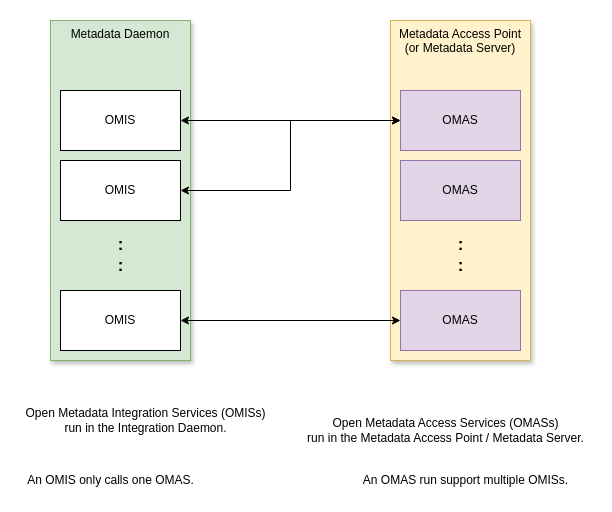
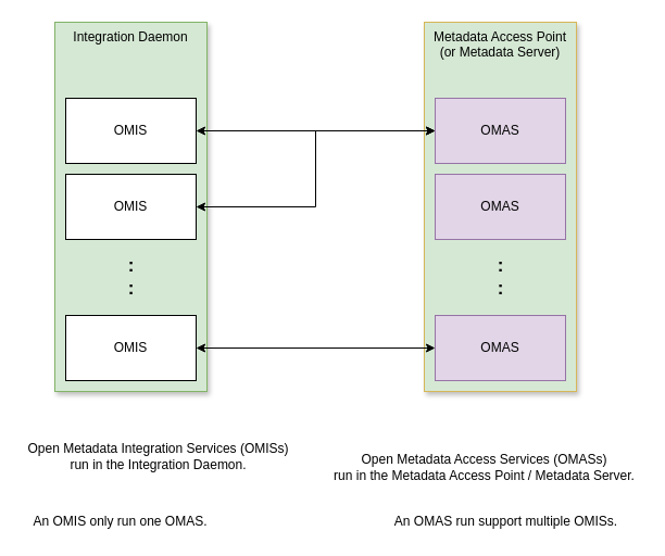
- <mxCell id="7" value="Metadata Daemon" style="rounded=0;whiteSpace=wrap;html=1;verticalAlign=top;fillColor=#d5e8d4;strokeColor=#82b366;shadow=1;" parent="1" vertex="1"><mxGeometry x="50" y="20" width="140" height="340" as="geometry" /></mxCell>
+ <mxCell id="7" value="Integration Daemon" style="rounded=0;whiteSpace=wrap;html=1;verticalAlign=top;fillColor=#d5e8d4;strokeColor=#82b366;shadow=1;" parent="1" vertex="1"><mxGeometry x="50" y="20" width="140" height="340" as="geometry" /></mxCell>
- <mxCell id="2" value="Metadata Access Point (or Metadata Server)" style="rounded=0;whiteSpace=wrap;html=1;verticalAlign=top;fillColor=#fff2cc;strokeColor=#d6b656;shadow=1;" parent="1" vertex="1"><mxGeometry x="390" y="20" width="140" height="340" as="geometry" /></mxCell>
+ <mxCell id="2" value="Metadata Access Point (or Metadata Server)" style="rounded=0;whiteSpace=wrap;html=1;verticalAlign=top;fillColor=#d5e8d4;strokeColor=#d6b656;shadow=1;" parent="1" vertex="1"><mxGeometry x="390" y="20" width="140" height="340" as="geometry" /></mxCell>
- <mxCell id="17" value="An OMIS only calls one OMAS." style="text;html=1;align=center;verticalAlign=middle;resizable=0;points=[];autosize=1;" parent="1" vertex="1"><mxGeometry x="20" y="470" width="180" height="20" as="geometry" /></mxCell>
+ <mxCell id="17" value="An OMIS only run one OMAS." style="text;html=1;align=center;verticalAlign=middle;resizable=0;points=[];autosize=1;" parent="1" vertex="1"><mxGeometry x="20" y="470" width="180" height="20" as="geometry" /></mxCell>
